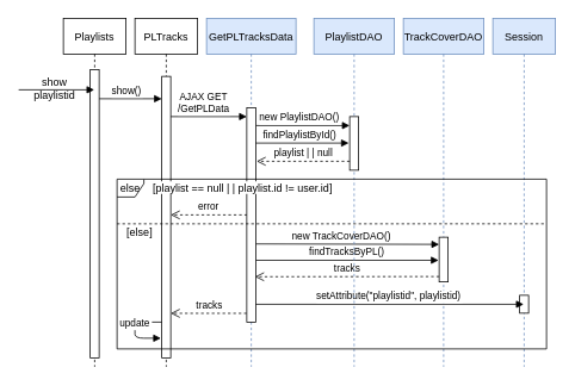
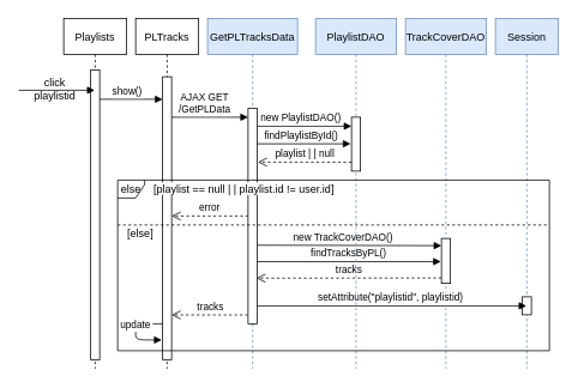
- <mxCell id="31" value="show&lt;br&gt;playlistid" style="text;html=1;align=center;verticalAlign=middle;resizable=0;points=[];autosize=1;strokeColor=none;" vertex="1" parent="1"><mxGeometry x="30" y="84" width="60" height="30" as="geometry" /></mxCell>
+ <mxCell id="31" value="click&lt;br&gt;playlistid" style="text;html=1;align=center;verticalAlign=middle;resizable=0;points=[];autosize=1;strokeColor=none;" vertex="1" parent="1"><mxGeometry x="30" y="84" width="60" height="30" as="geometry" /></mxCell>
